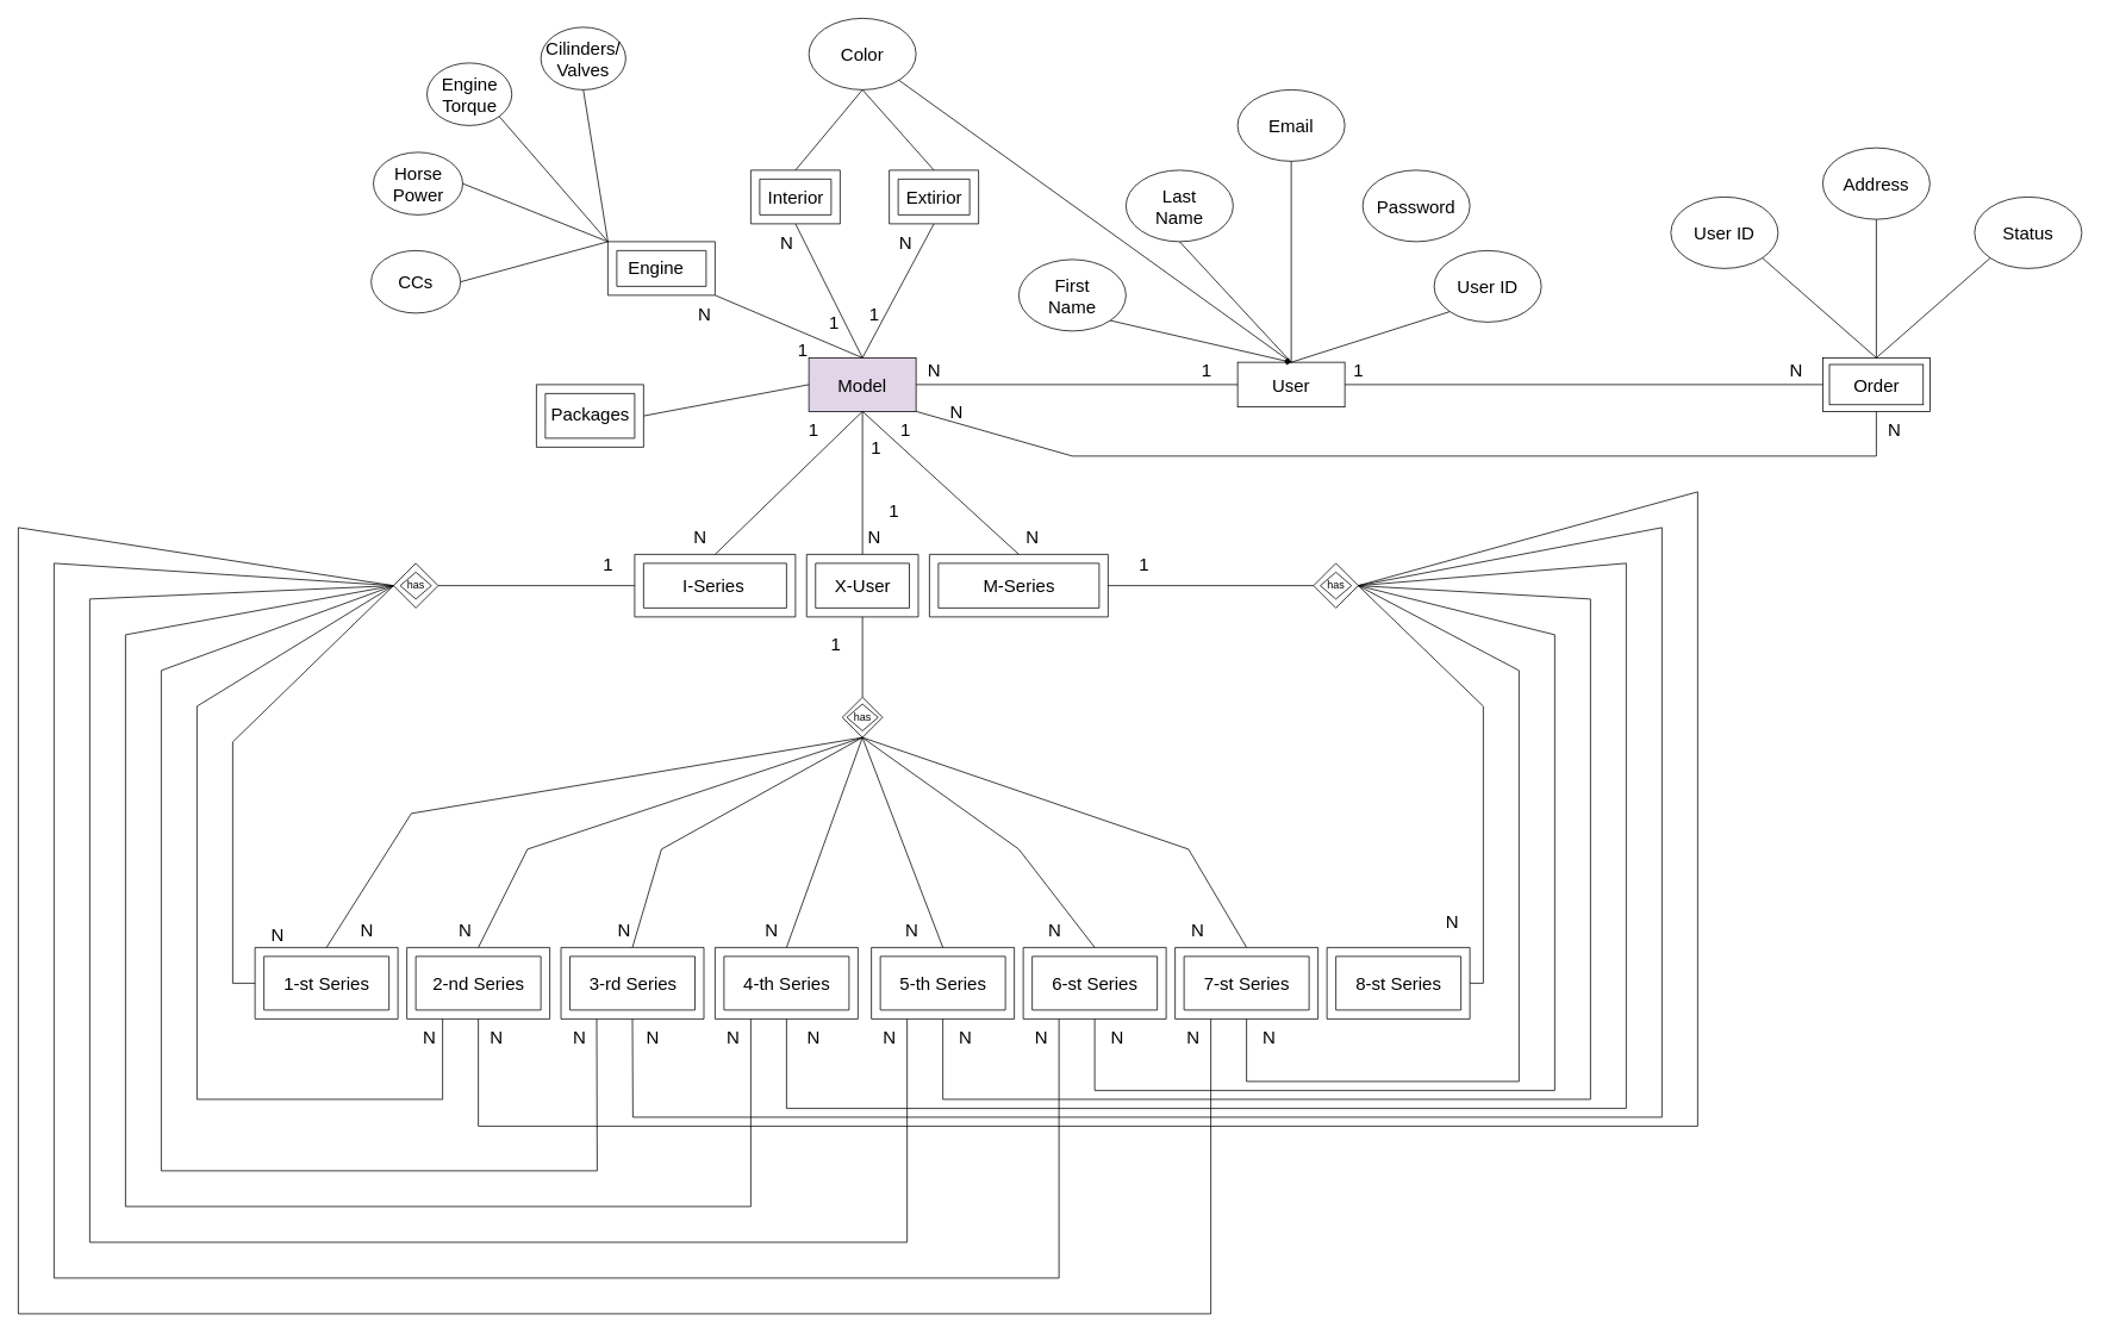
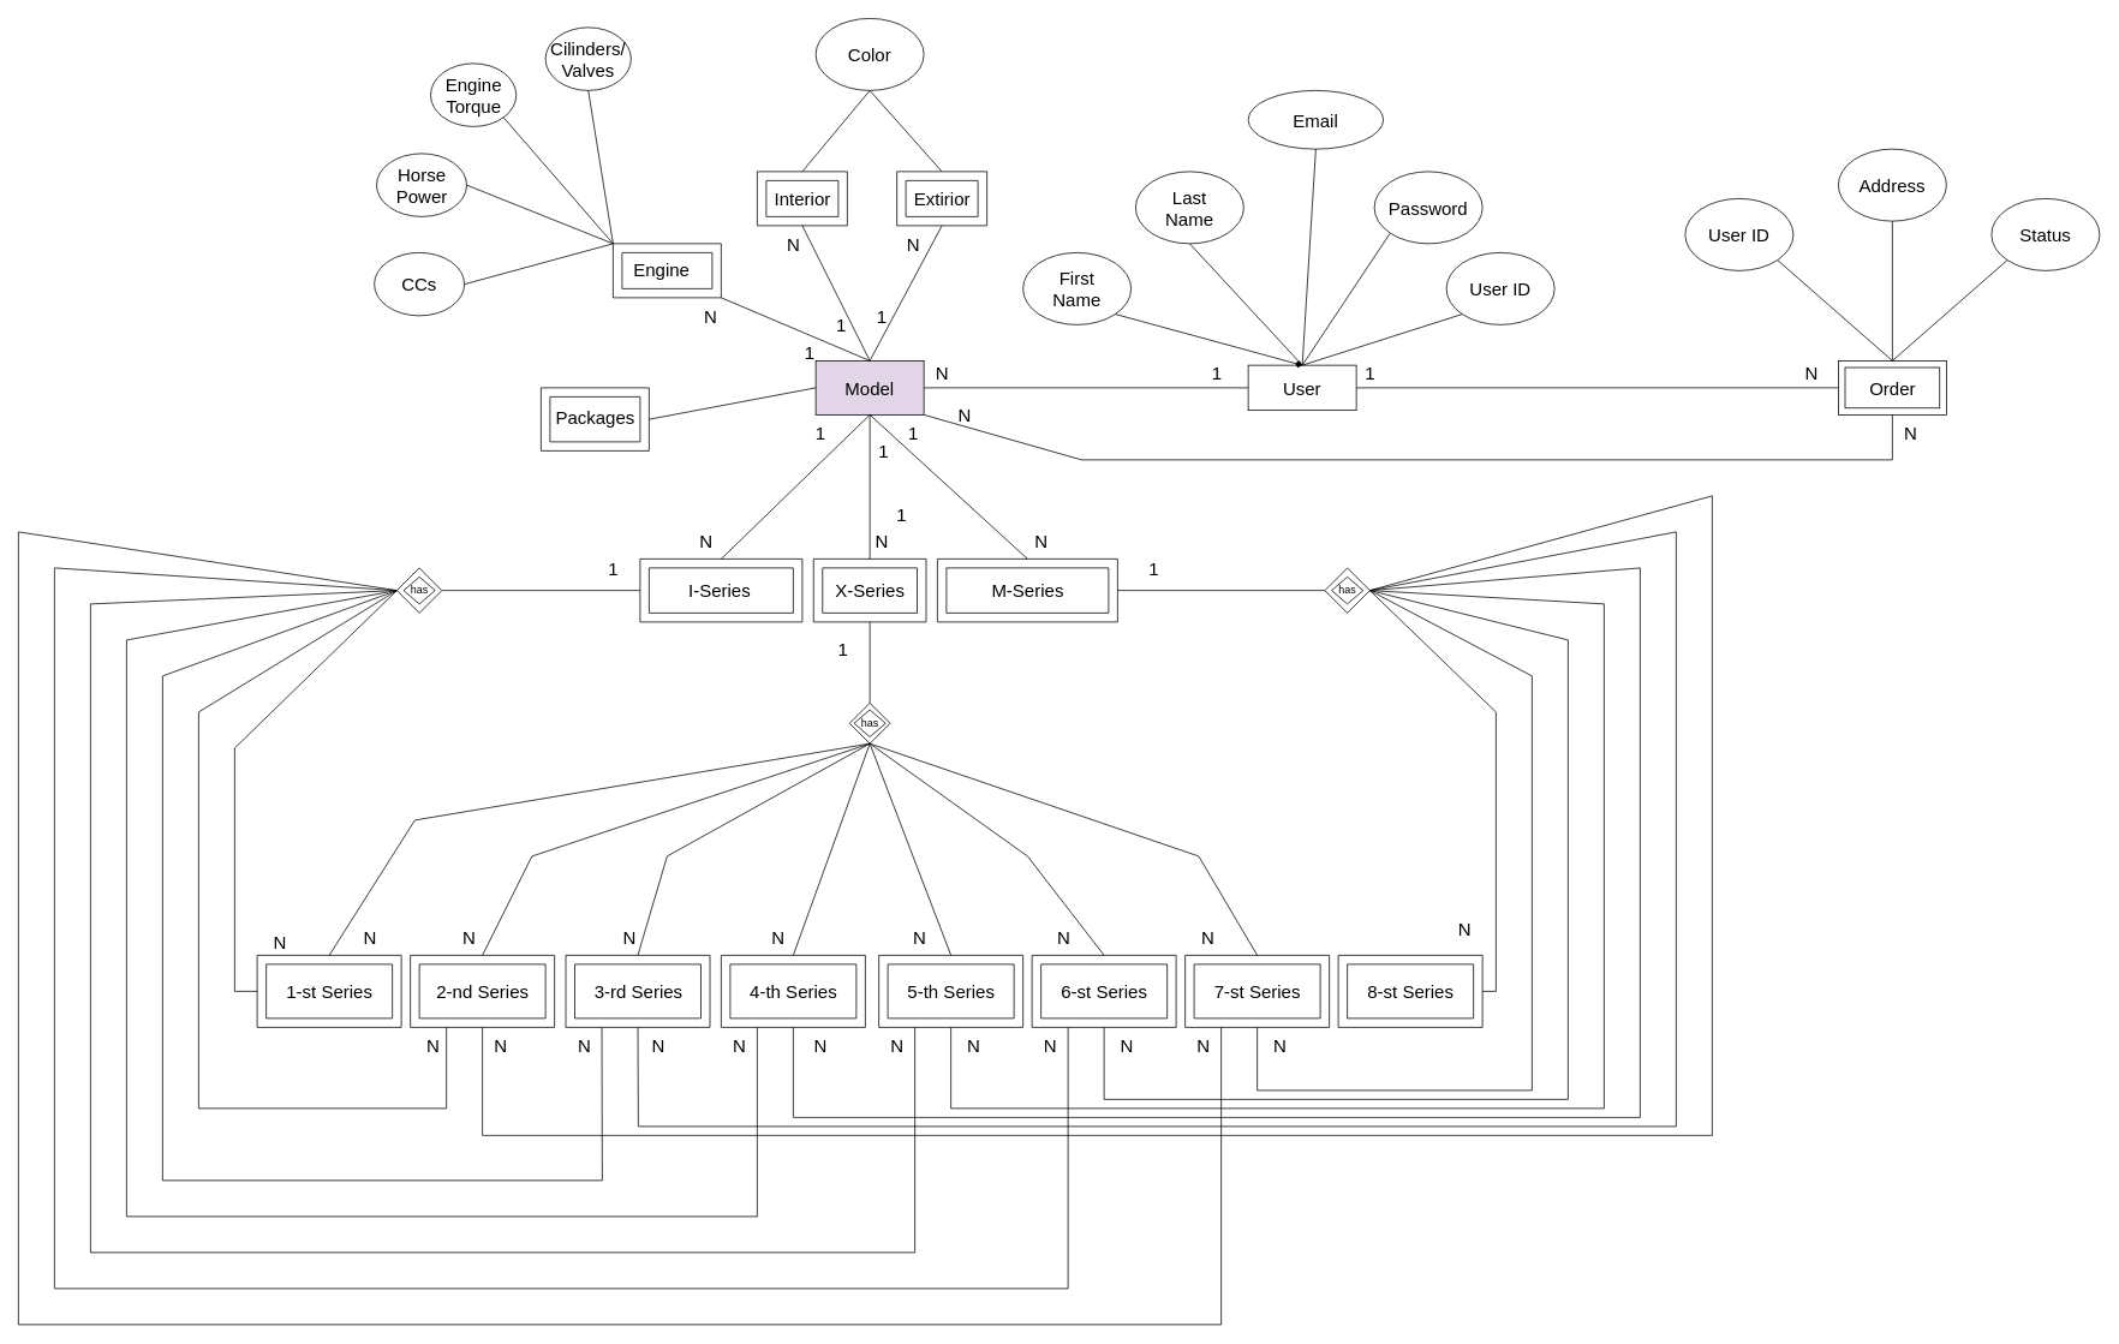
- <mxCell id="122" value="&lt;span style=&quot;font-size: 20px;&quot;&gt;Email&lt;/span&gt;" style="ellipse;whiteSpace=wrap;html=1;" vertex="1" parent="1"><mxGeometry x="1385" y="100" width="120" height="80" as="geometry" /></mxCell>
+ <mxCell id="122" value="&lt;span style=&quot;font-size: 20px;&quot;&gt;Email&lt;/span&gt;" style="ellipse;whiteSpace=wrap;html=1;" vertex="1" parent="1"><mxGeometry x="1385" y="100" width="150" height="65" as="geometry" /></mxCell>
- <mxCell id="124" value="" style="endArrow=none;html=1;rounded=0;exitX=0.5;exitY=0;exitDx=0;exitDy=0;" edge="1" parent="1" source="7" target="105"><mxGeometry width="50" height="50" relative="1" as="geometry"><mxPoint x="1430" y="430" as="sourcePoint" /><mxPoint x="1480" y="380" as="targetPoint" /></mxGeometry></mxCell>
+ <mxCell id="124" value="" style="endArrow=none;html=1;rounded=0;entryX=0;entryY=1;entryDx=0;entryDy=0;exitX=0.5;exitY=0;exitDx=0;exitDy=0;" edge="1" parent="1" source="7" target="123"><mxGeometry width="50" height="50" relative="1" as="geometry"><mxPoint x="1430" y="430" as="sourcePoint" /><mxPoint x="1480" y="380" as="targetPoint" /></mxGeometry></mxCell>
- <mxCell id="119" value="&lt;font style=&quot;font-size: 20px;&quot;&gt;First&lt;/font&gt;&lt;div style=&quot;font-size: 20px;&quot;&gt;Name&lt;/div&gt;" style="ellipse;whiteSpace=wrap;html=1;" vertex="1" parent="1"><mxGeometry x="1140" y="290" width="120" height="80" as="geometry" /></mxCell>
+ <mxCell id="119" value="&lt;font style=&quot;font-size: 20px;&quot;&gt;First&lt;/font&gt;&lt;div style=&quot;font-size: 20px;&quot;&gt;Name&lt;/div&gt;" style="ellipse;whiteSpace=wrap;html=1;" vertex="1" parent="1"><mxGeometry x="1135" y="280" width="120" height="80" as="geometry" /></mxCell>
- <mxCell id="12" value="&lt;span style=&quot;font-size: 20px;&quot;&gt;X-User&lt;/span&gt;" style="text;html=1;align=center;verticalAlign=middle;resizable=0;points=[];autosize=1;strokeColor=none;fillColor=none;" vertex="1" parent="1"><mxGeometry x="915" y="635" width="100" height="40" as="geometry" /></mxCell>
+ <mxCell id="12" value="&lt;span style=&quot;font-size: 20px;&quot;&gt;X-Series&lt;/span&gt;" style="text;html=1;align=center;verticalAlign=middle;resizable=0;points=[];autosize=1;strokeColor=none;fillColor=none;" vertex="1" parent="1"><mxGeometry x="915" y="635" width="100" height="40" as="geometry" /></mxCell>
